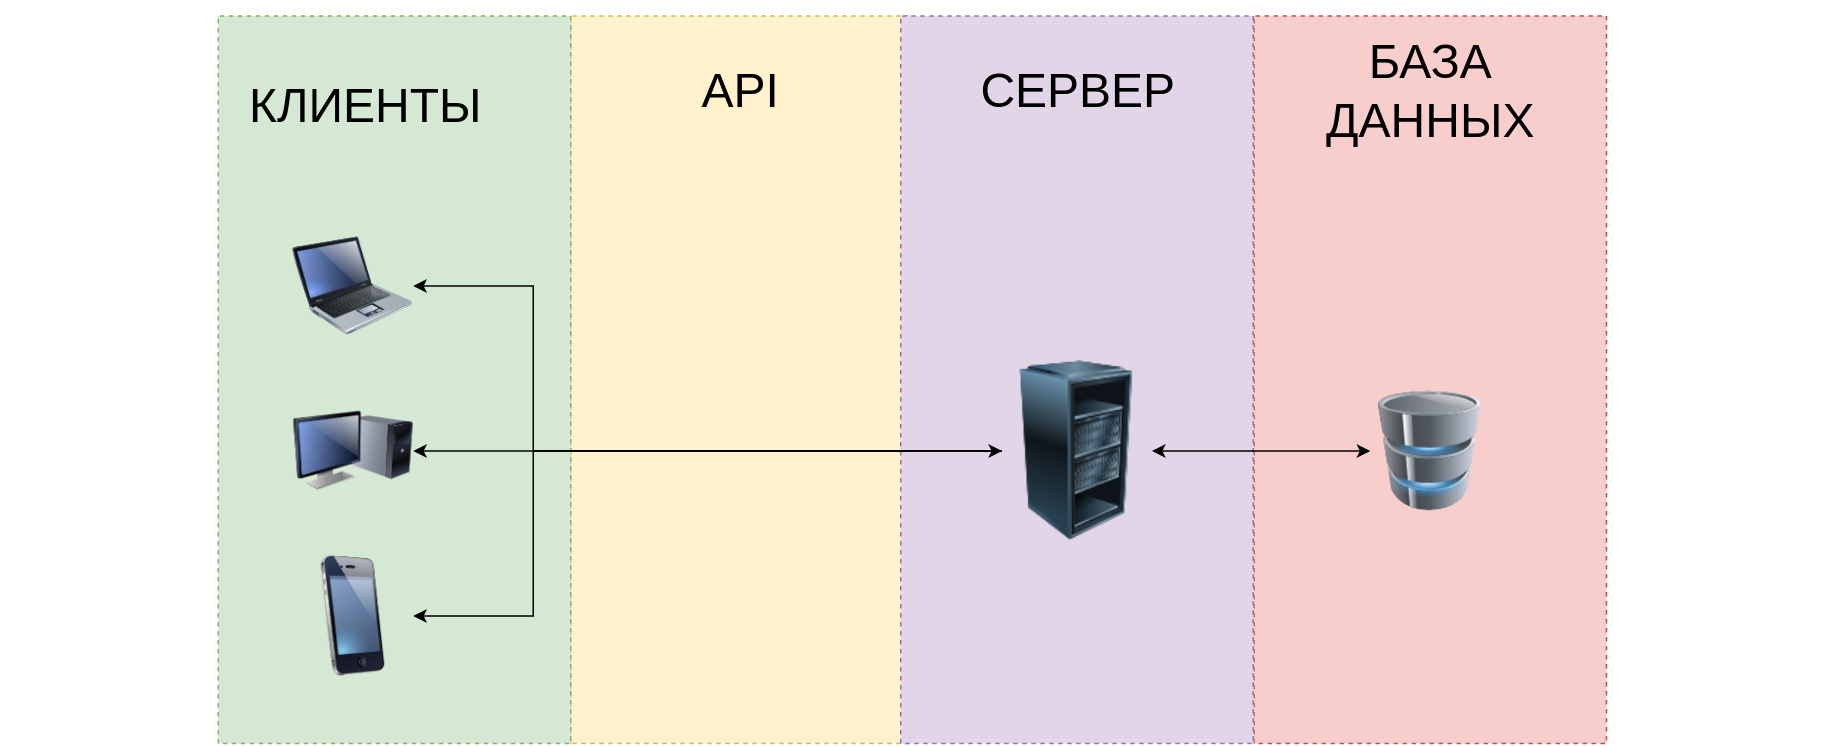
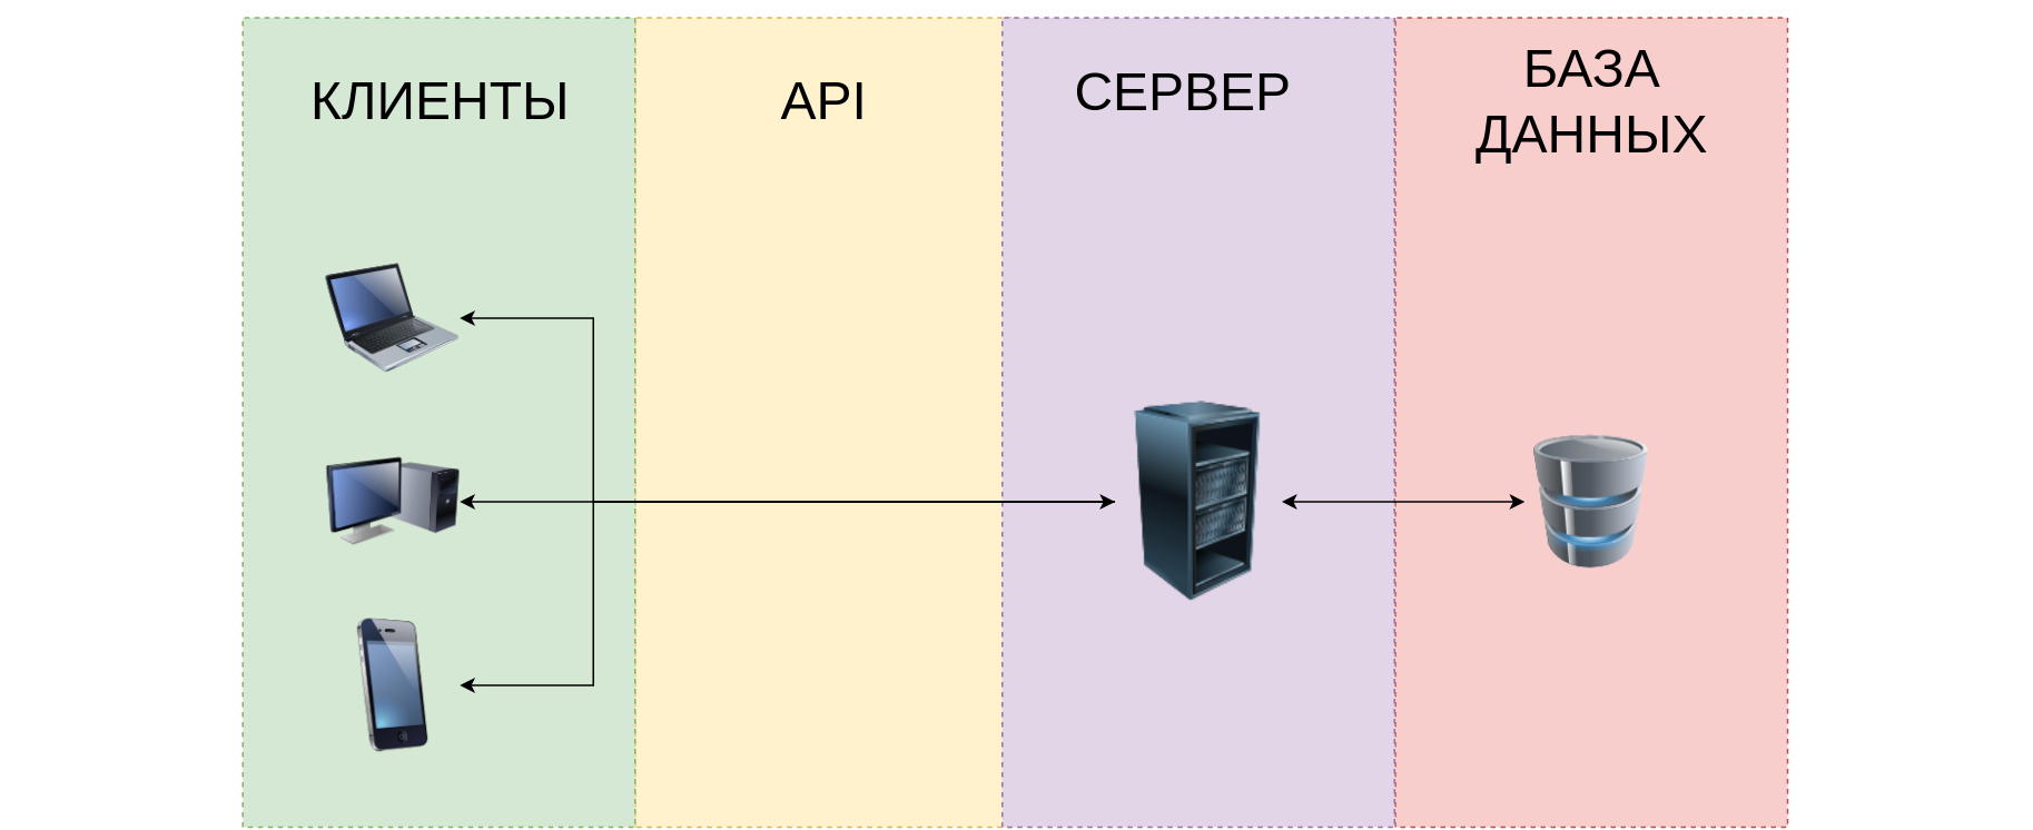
- <mxCell id="16" value="СЕРВЕР" style="text;html=1;align=center;verticalAlign=middle;resizable=0;points=[];autosize=1;strokeColor=none;fillColor=none;fontSize=32;" parent="1" vertex="1"><mxGeometry x="642.5" y="40" width="150" height="40" as="geometry" /></mxCell>
+ <mxCell id="16" value="СЕРВЕР" style="text;html=1;align=center;verticalAlign=middle;resizable=0;points=[];autosize=1;strokeColor=none;fillColor=none;fontSize=32;" parent="1" vertex="1"><mxGeometry x="632.5" y="35" width="150" height="40" as="geometry" /></mxCell>
- <mxCell id="15" value="КЛИЕНТЫ" style="text;html=1;align=center;verticalAlign=middle;resizable=0;points=[];autosize=1;strokeColor=none;fillColor=none;fontSize=32;" parent="1" vertex="1"><mxGeometry x="157.5" y="50" width="170" height="40" as="geometry" /></mxCell>
+ <mxCell id="15" value="КЛИЕНТЫ" style="text;html=1;align=center;verticalAlign=middle;resizable=0;points=[];autosize=1;strokeColor=none;fillColor=none;fontSize=32;" parent="1" vertex="1"><mxGeometry x="177.5" y="40" width="170" height="40" as="geometry" /></mxCell>
